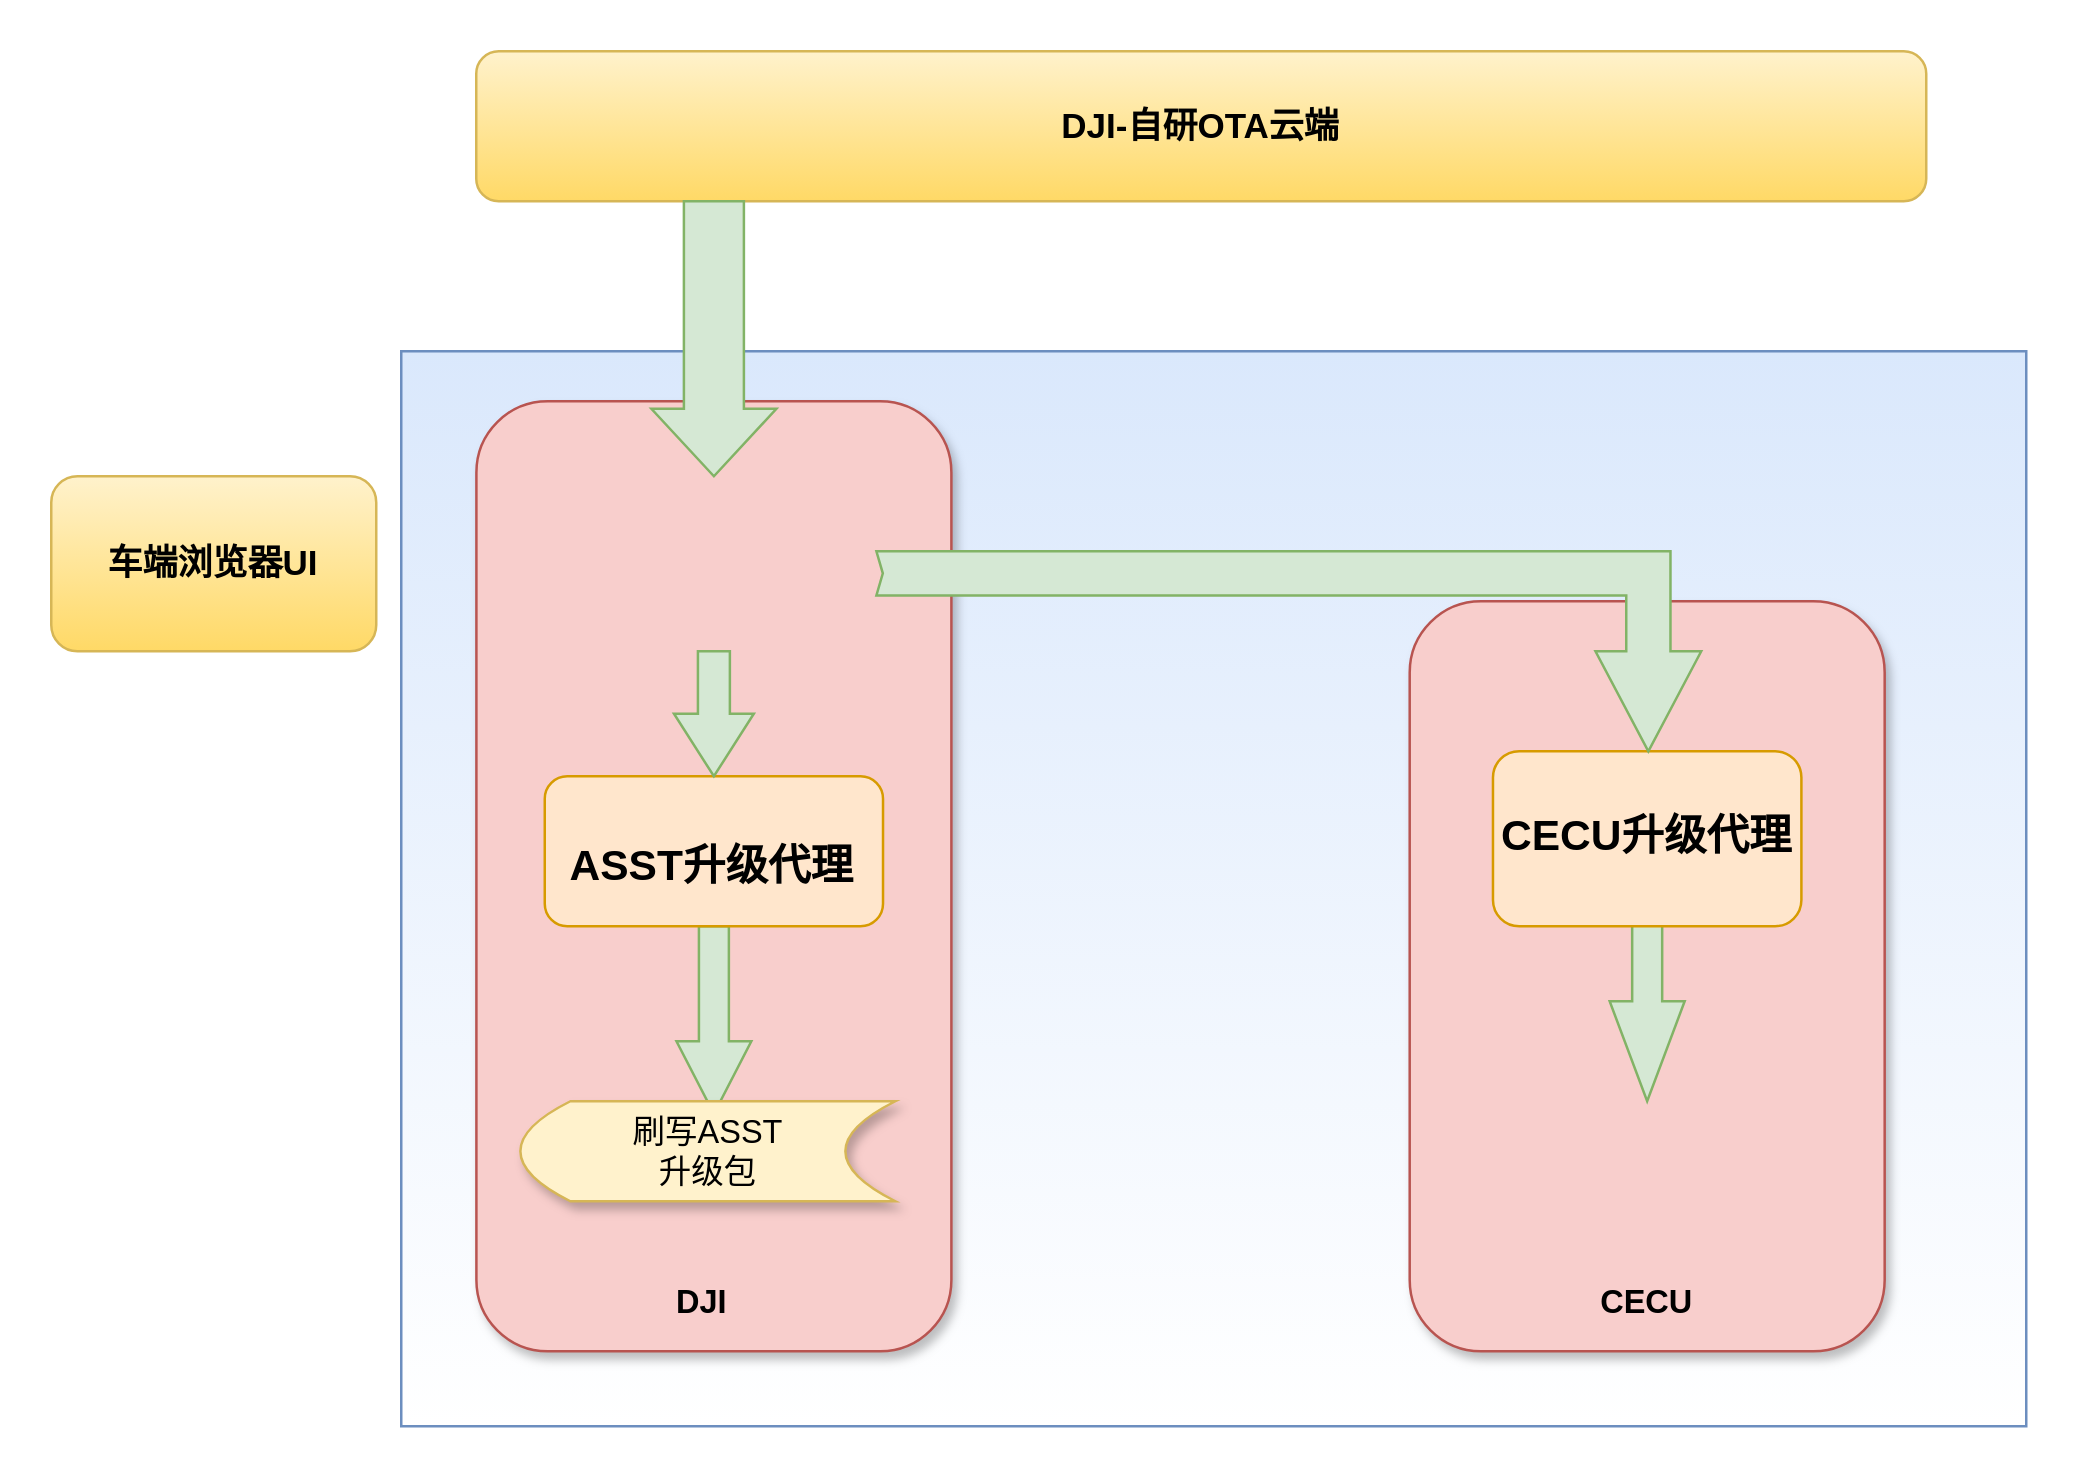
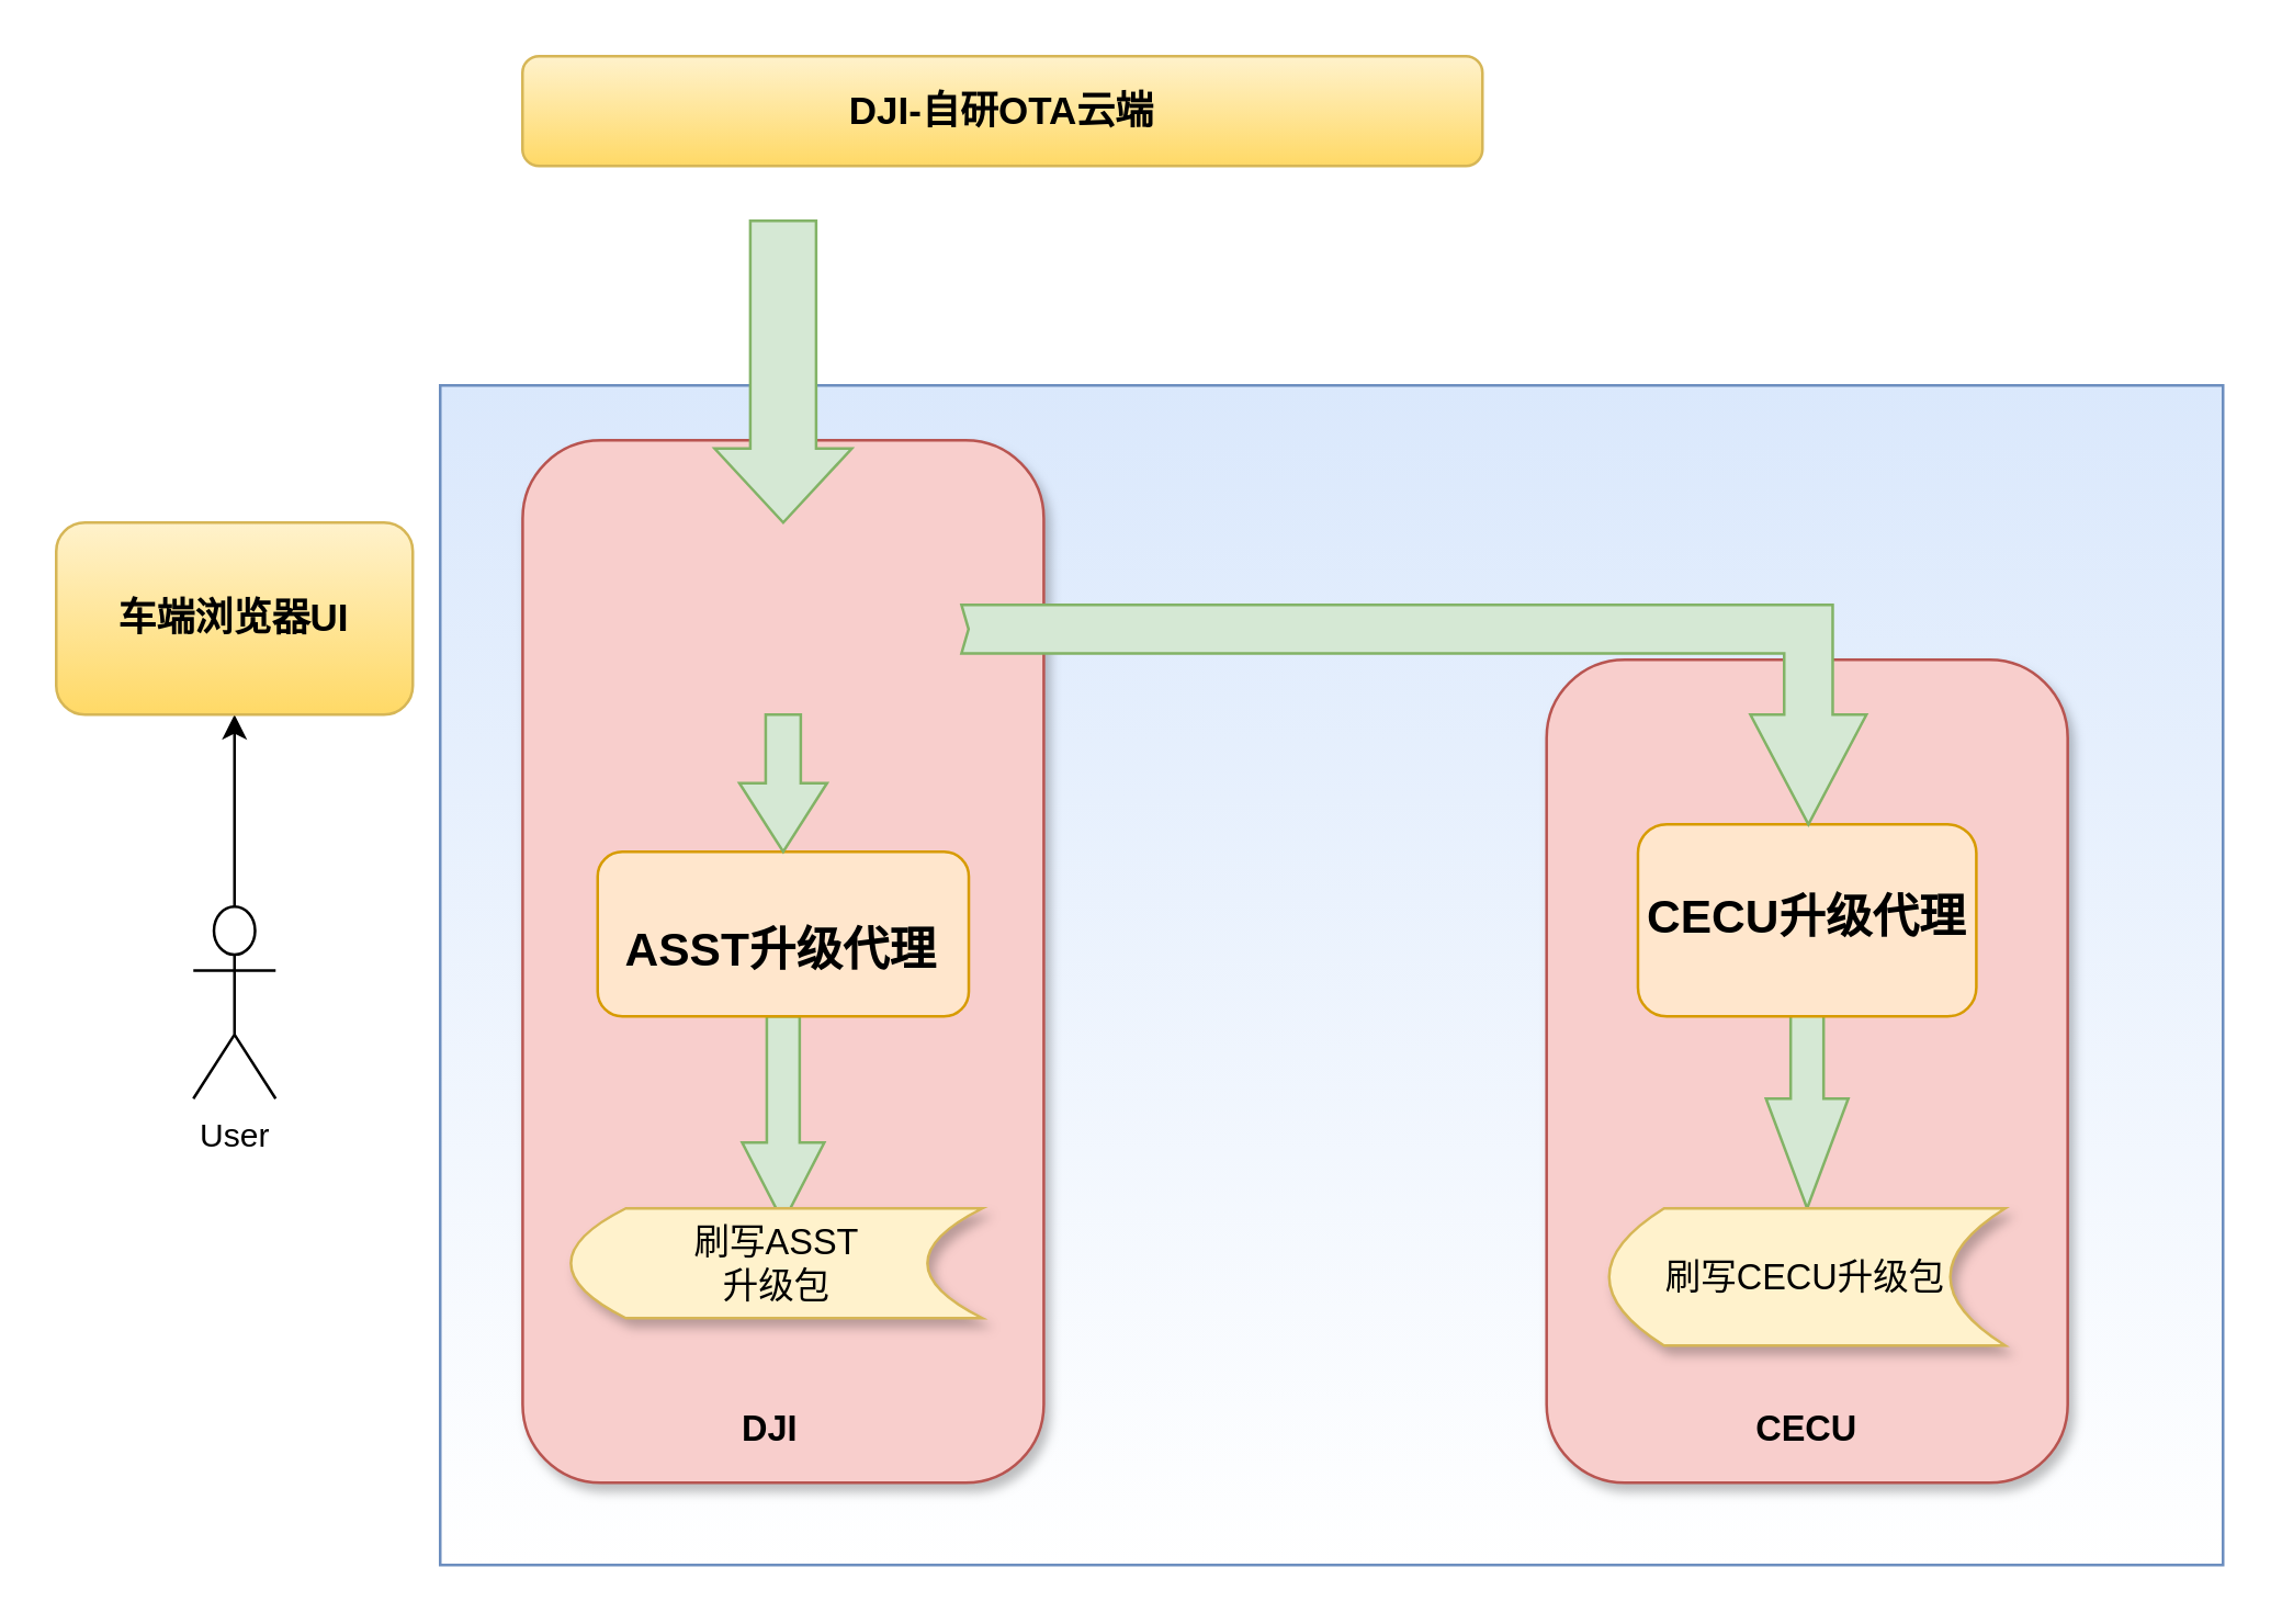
- <mxCell id="3" value="&lt;b&gt;&lt;font style=&quot;font-size: 14px&quot;&gt;DJI-自研OTA云端&lt;/font&gt;&lt;/b&gt;" style="rounded=1;whiteSpace=wrap;html=1;fillColor=#fff2cc;strokeColor=#d6b656;gradientColor=#ffd966;" parent="1" vertex="1"><mxGeometry x="190" y="20" width="580" height="60" as="geometry" /></mxCell>
+ <mxCell id="3" value="&lt;b&gt;&lt;font style=&quot;font-size: 14px&quot;&gt;DJI-自研OTA云端&lt;/font&gt;&lt;/b&gt;" style="rounded=1;whiteSpace=wrap;html=1;fillColor=#fff2cc;strokeColor=#d6b656;gradientColor=#ffd966;" parent="1" vertex="1"><mxGeometry x="190" y="20" width="350" height="40" as="geometry" /></mxCell>
+ <mxCell id="17" style="edgeStyle=orthogonalEdgeStyle;rounded=0;orthogonalLoop=1;jettySize=auto;html=1;exitX=0.5;exitY=0;exitDx=0;exitDy=0;exitPerimeter=0;entryX=0.5;entryY=1;entryDx=0;entryDy=0;" edge="1" parent="1" source="18" target="19"><mxGeometry relative="1" as="geometry" /></mxCell>
+ <mxCell id="18" value="User" style="shape=umlActor;verticalLabelPosition=bottom;verticalAlign=top;html=1;outlineConnect=0;" vertex="1" parent="1"><mxGeometry x="70" y="330" width="30" height="70" as="geometry" /></mxCell>
+ <mxCell id="12" value="刷写CECU升级包" style="shape=dataStorage;whiteSpace=wrap;html=1;fixedSize=1;shadow=1;glass=0;labelBackgroundColor=none;sketch=0;fontSize=13;fillColor=#fff2cc;gradientDirection=south;align=center;verticalAlign=middle;strokeColor=#d6b656;" parent="1" vertex="1"><mxGeometry x="586.19" y="440" width="144.38" height="50" as="geometry" /></mxCell>
